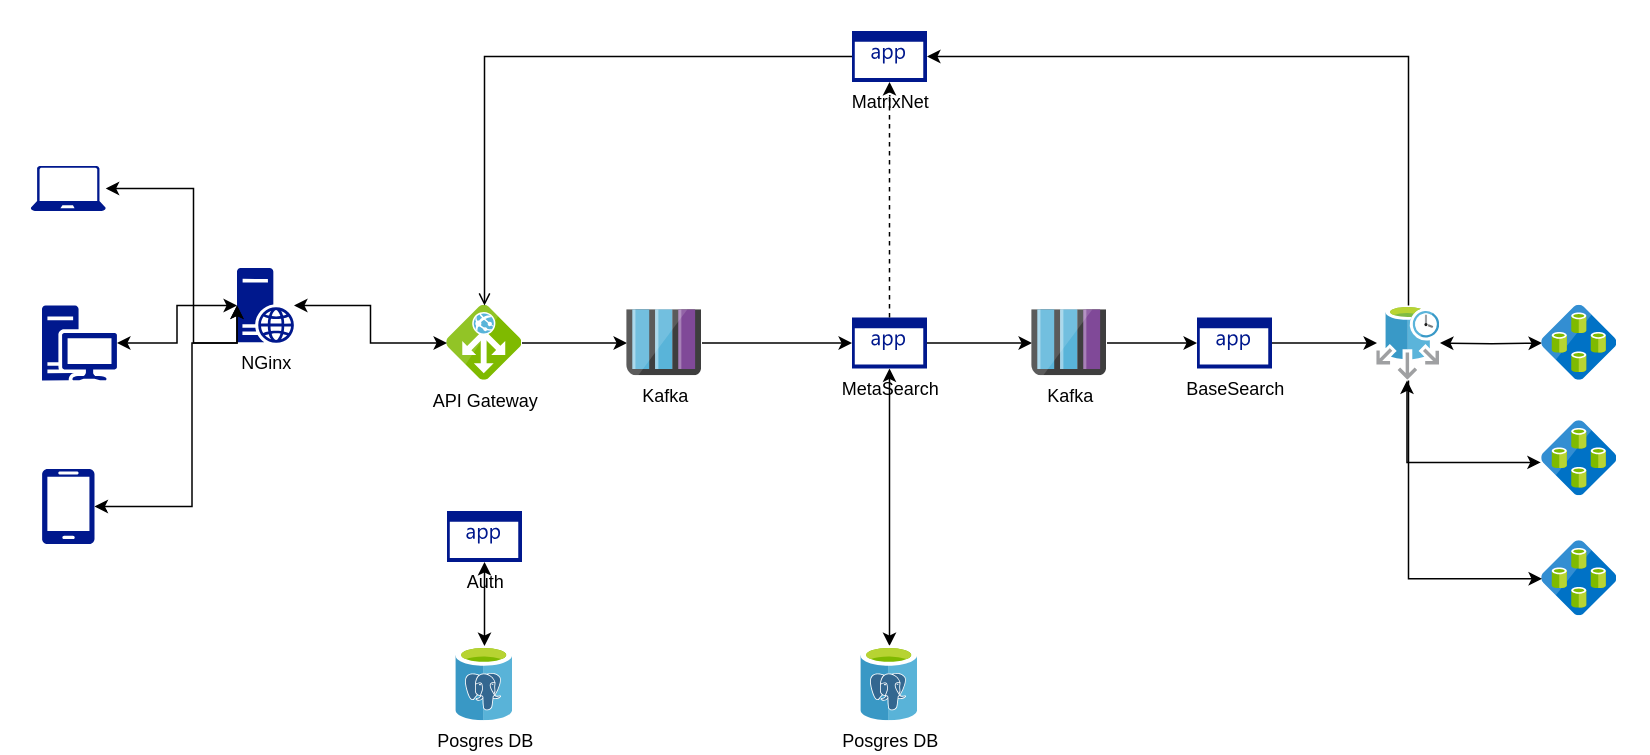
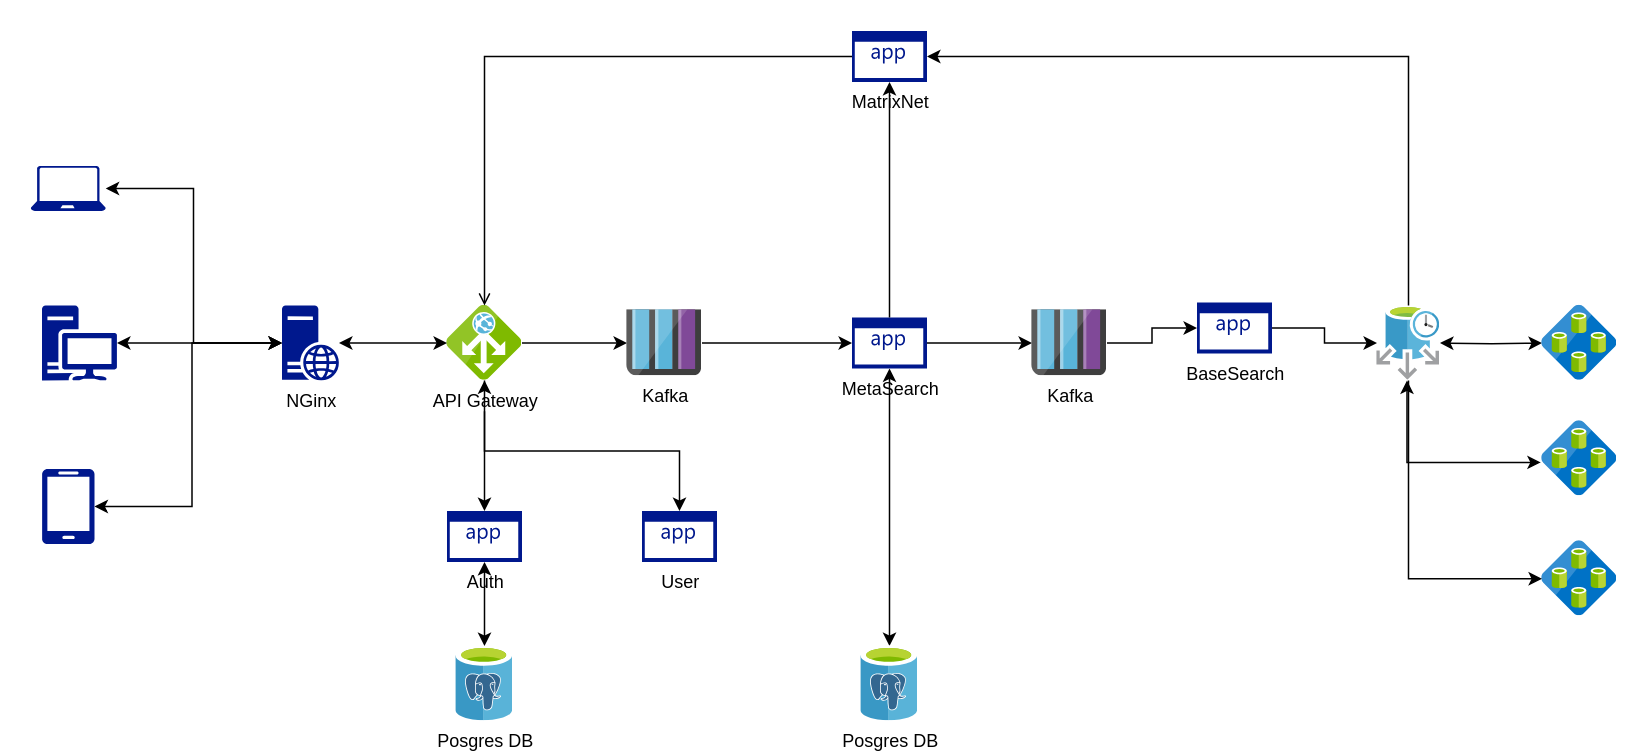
- <mxCell id="36" style="edgeStyle=orthogonalEdgeStyle;rounded=0;orthogonalLoop=1;jettySize=auto;html=1;entryX=0.5;entryY=1;entryDx=0;entryDy=0;entryPerimeter=0;dashed=1;" edge="1" parent="1" source="16" target="29"><mxGeometry relative="1" as="geometry" /></mxCell>
+ <mxCell id="36" style="edgeStyle=orthogonalEdgeStyle;rounded=0;orthogonalLoop=1;jettySize=auto;html=1;entryX=0.5;entryY=1;entryDx=0;entryDy=0;entryPerimeter=0;" edge="1" parent="1" source="16" target="29"><mxGeometry relative="1" as="geometry" /></mxCell>
- <mxCell id="11" value="NGinx" style="sketch=0;aspect=fixed;pointerEvents=1;shadow=0;dashed=0;html=1;strokeColor=none;labelPosition=center;verticalLabelPosition=bottom;verticalAlign=top;align=center;fillColor=#00188D;shape=mxgraph.mscae.enterprise.web_server" vertex="1" parent="1"><mxGeometry x="157.5" y="178" width="38" height="50" as="geometry" /></mxCell>
+ <mxCell id="11" value="NGinx" style="sketch=0;aspect=fixed;pointerEvents=1;shadow=0;dashed=0;html=1;strokeColor=none;labelPosition=center;verticalLabelPosition=bottom;verticalAlign=top;align=center;fillColor=#00188D;shape=mxgraph.mscae.enterprise.web_server" vertex="1" parent="1"><mxGeometry x="187.5" y="203" width="38" height="50" as="geometry" /></mxCell>
- <mxCell id="22" value="BaseSearch" style="sketch=0;aspect=fixed;pointerEvents=1;shadow=0;dashed=0;html=1;strokeColor=none;labelPosition=center;verticalLabelPosition=bottom;verticalAlign=top;align=center;fillColor=#00188D;shape=mxgraph.mscae.enterprise.application" vertex="1" parent="1"><mxGeometry x="797.5" y="211" width="50" height="34" as="geometry" /></mxCell>
+ <mxCell id="22" value="BaseSearch" style="sketch=0;aspect=fixed;pointerEvents=1;shadow=0;dashed=0;html=1;strokeColor=none;labelPosition=center;verticalLabelPosition=bottom;verticalAlign=top;align=center;fillColor=#00188D;shape=mxgraph.mscae.enterprise.application" vertex="1" parent="1"><mxGeometry x="797.5" y="201" width="50" height="34" as="geometry" /></mxCell>
+ <mxCell id="28" style="edgeStyle=orthogonalEdgeStyle;rounded=0;orthogonalLoop=1;jettySize=auto;html=1;entryX=0.5;entryY=0;entryDx=0;entryDy=0;entryPerimeter=0;startArrow=classic;startFill=1;" edge="1" parent="1" source="4" target="14"><mxGeometry relative="1" as="geometry"><Array as="points"><mxPoint x="322.5" y="300" /><mxPoint x="452.5" y="300" /></Array></mxGeometry></mxCell>
+ <mxCell id="3" value="" style="edgeStyle=orthogonalEdgeStyle;rounded=0;orthogonalLoop=1;jettySize=auto;html=1;" edge="1" parent="1" source="4" target="13"><mxGeometry relative="1" as="geometry" /></mxCell>
+ <mxCell id="14" value="User" style="sketch=0;aspect=fixed;pointerEvents=1;shadow=0;dashed=0;html=1;strokeColor=none;labelPosition=center;verticalLabelPosition=bottom;verticalAlign=top;align=center;fillColor=#00188D;shape=mxgraph.mscae.enterprise.application" vertex="1" parent="1"><mxGeometry x="427.5" y="340" width="50" height="34" as="geometry" /></mxCell>
